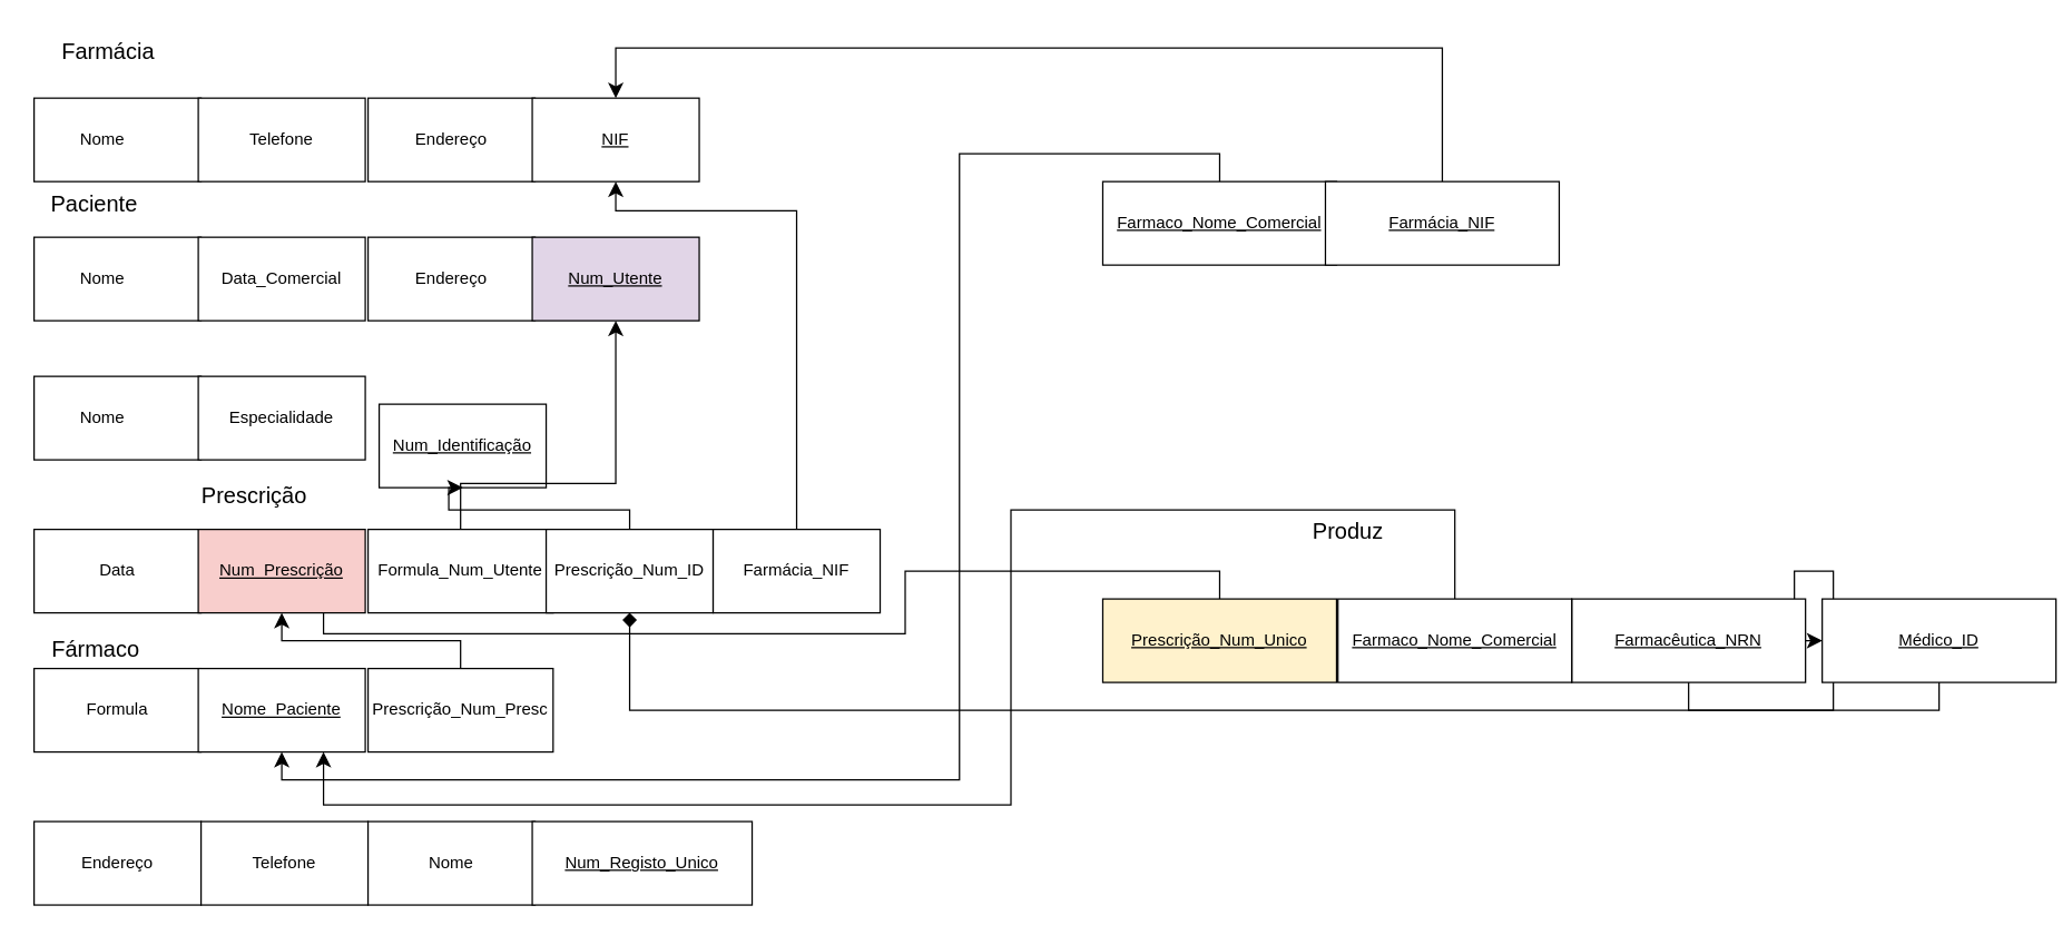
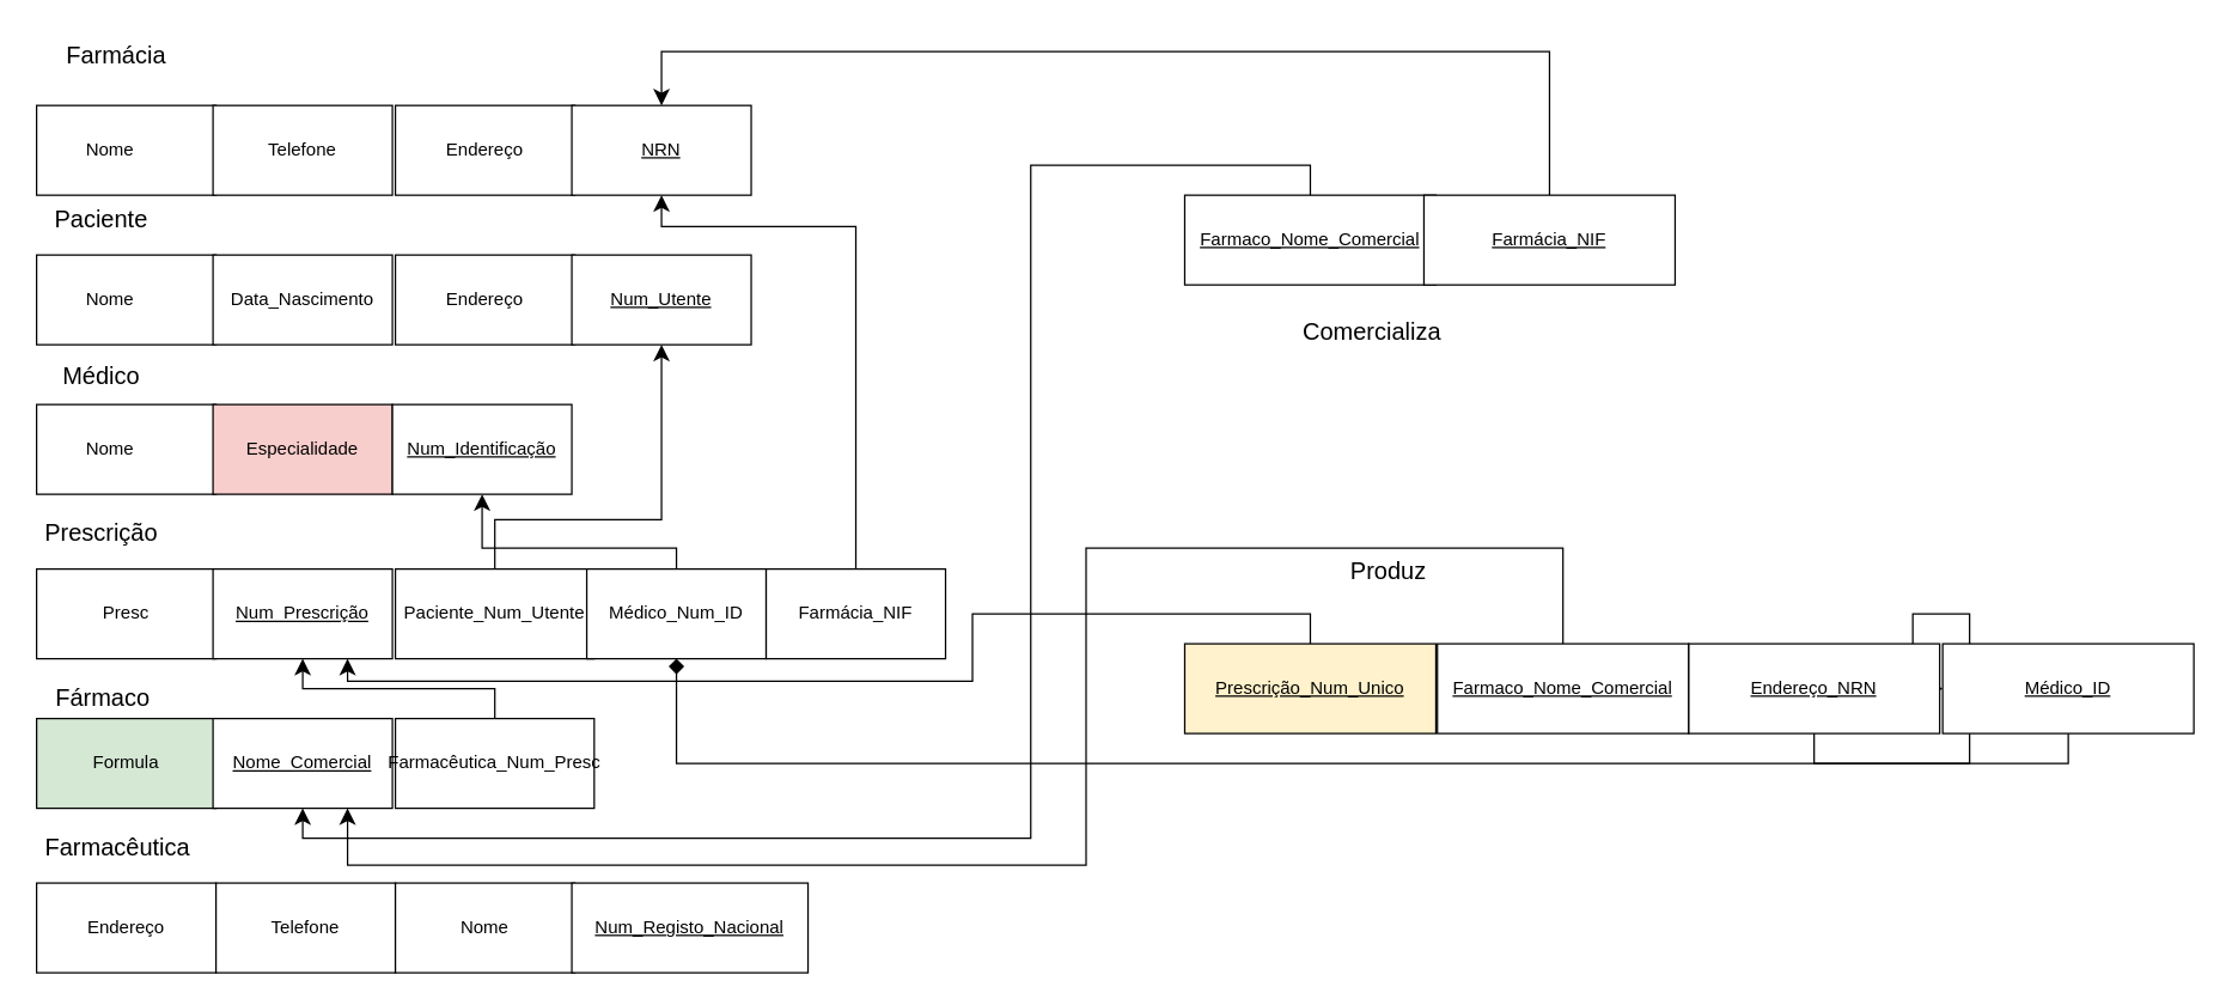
- <mxCell id="5" value="&lt;u&gt;NIF&lt;/u&gt;" style="rounded=0;whiteSpace=wrap;html=1;" vertex="1" parent="1"><mxGeometry x="382" y="70" width="120" height="60" as="geometry" /></mxCell>
+ <mxCell id="5" value="&lt;u&gt;NRN&lt;/u&gt;" style="rounded=0;whiteSpace=wrap;html=1;" vertex="1" parent="1"><mxGeometry x="382" y="70" width="120" height="60" as="geometry" /></mxCell>
- <mxCell id="7" value="Data_Comercial" style="rounded=0;whiteSpace=wrap;html=1;" vertex="1" parent="1"><mxGeometry x="142" y="170" width="120" height="60" as="geometry" /></mxCell>
+ <mxCell id="7" value="Data_Nascimento" style="rounded=0;whiteSpace=wrap;html=1;" vertex="1" parent="1"><mxGeometry x="142" y="170" width="120" height="60" as="geometry" /></mxCell>
- <mxCell id="9" value="&lt;u&gt;Num_Utente&lt;/u&gt;" style="rounded=0;whiteSpace=wrap;html=1;fillColor=#e1d5e7;" vertex="1" parent="1"><mxGeometry x="382" y="170" width="120" height="60" as="geometry" /></mxCell>
+ <mxCell id="9" value="&lt;u&gt;Num_Utente&lt;/u&gt;" style="rounded=0;whiteSpace=wrap;html=1;" vertex="1" parent="1"><mxGeometry x="382" y="170" width="120" height="60" as="geometry" /></mxCell>
+ <mxCell id="36" value="Comercializa" style="text;html=1;align=center;verticalAlign=middle;resizable=0;points=[];autosize=1;strokeColor=none;fillColor=none;fontSize=16;" vertex="1" parent="1"><mxGeometry x="862" y="205" width="110" height="31" as="geometry" /></mxCell>
+ <mxCell id="21" value="Médico" style="text;html=1;align=center;verticalAlign=middle;resizable=0;points=[];autosize=1;strokeColor=none;fillColor=none;fontSize=16;" vertex="1" parent="1"><mxGeometry x="32" y="235" width="70" height="31" as="geometry" /></mxCell>
- <mxCell id="11" value="Especialidade" style="rounded=0;whiteSpace=wrap;html=1;" vertex="1" parent="1"><mxGeometry x="142" y="270" width="120" height="60" as="geometry" /></mxCell>
+ <mxCell id="11" value="Especialidade" style="rounded=0;whiteSpace=wrap;html=1;fillColor=#f8cecc;" vertex="1" parent="1"><mxGeometry x="142" y="270" width="120" height="60" as="geometry" /></mxCell>
- <mxCell id="12" value="&lt;u&gt;Num_Identificação&lt;/u&gt;" style="rounded=0;whiteSpace=wrap;html=1;" vertex="1" parent="1"><mxGeometry x="272" y="290" width="120" height="60" as="geometry" /></mxCell>
+ <mxCell id="12" value="&lt;u&gt;Num_Identificação&lt;/u&gt;" style="rounded=0;whiteSpace=wrap;html=1;" vertex="1" parent="1"><mxGeometry x="262" y="270" width="120" height="60" as="geometry" /></mxCell>
- <mxCell id="22" value="Prescrição" style="text;html=1;align=center;verticalAlign=middle;resizable=0;points=[];autosize=1;strokeColor=none;fillColor=none;fontSize=16;" vertex="1" parent="1"><mxGeometry x="135" y="340" width="94" height="31" as="geometry" /></mxCell>
+ <mxCell id="22" value="Prescrição" style="text;html=1;align=center;verticalAlign=middle;resizable=0;points=[];autosize=1;strokeColor=none;fillColor=none;fontSize=16;" vertex="1" parent="1"><mxGeometry x="20" y="340" width="94" height="31" as="geometry" /></mxCell>
- <mxCell id="41" value="Produz" style="text;html=1;align=center;verticalAlign=middle;resizable=0;points=[];autosize=1;strokeColor=none;fillColor=none;fontSize=16;" vertex="1" parent="1"><mxGeometry x="933" y="365" width="69" height="31" as="geometry" /></mxCell>
+ <mxCell id="41" value="Produz" style="text;html=1;align=center;verticalAlign=middle;resizable=0;points=[];autosize=1;strokeColor=none;fillColor=none;fontSize=16;" vertex="1" parent="1"><mxGeometry x="893" y="365" width="69" height="31" as="geometry" /></mxCell>
- <mxCell id="13" value="Data" style="rounded=0;whiteSpace=wrap;html=1;" vertex="1" parent="1"><mxGeometry x="24" y="380" width="120" height="60" as="geometry" /></mxCell>
+ <mxCell id="13" value="Presc" style="rounded=0;whiteSpace=wrap;html=1;" vertex="1" parent="1"><mxGeometry x="24" y="380" width="120" height="60" as="geometry" /></mxCell>
- <mxCell id="14" value="&lt;u&gt;Num_Prescrição&lt;/u&gt;" style="rounded=0;whiteSpace=wrap;html=1;fillColor=#f8cecc;" vertex="1" parent="1"><mxGeometry x="142" y="380" width="120" height="60" as="geometry" /></mxCell>
+ <mxCell id="14" value="&lt;u&gt;Num_Prescrição&lt;/u&gt;" style="rounded=0;whiteSpace=wrap;html=1;" vertex="1" parent="1"><mxGeometry x="142" y="380" width="120" height="60" as="geometry" /></mxCell>
- <mxCell id="16" value="Formula_Num_Utente" style="rounded=0;whiteSpace=wrap;html=1;" vertex="1" parent="1"><mxGeometry x="264" y="380" width="133" height="60" as="geometry" /></mxCell>
+ <mxCell id="16" value="Paciente_Num_Utente" style="rounded=0;whiteSpace=wrap;html=1;" vertex="1" parent="1"><mxGeometry x="264" y="380" width="133" height="60" as="geometry" /></mxCell>
- <mxCell id="18" value="Prescrição_Num_ID" style="rounded=0;whiteSpace=wrap;html=1;" vertex="1" parent="1"><mxGeometry x="392" y="380" width="120" height="60" as="geometry" /></mxCell>
+ <mxCell id="18" value="Médico_Num_ID" style="rounded=0;whiteSpace=wrap;html=1;" vertex="1" parent="1"><mxGeometry x="392" y="380" width="120" height="60" as="geometry" /></mxCell>
- <mxCell id="42" style="edgeStyle=orthogonalEdgeStyle;rounded=0;orthogonalLoop=1;jettySize=auto;html=1;exitX=0.5;exitY=0;exitDx=0;exitDy=0;entryX=0.75;entryY=1;entryDx=0;entryDy=0;fontSize=12;startSize=8;endSize=8;endArrow=none;" edge="1" parent="1" source="43" target="14"><mxGeometry relative="1" as="geometry"><Array as="points"><mxPoint x="876" y="410" /><mxPoint x="650" y="410" /><mxPoint x="650" y="455" /><mxPoint x="232" y="455" /></Array></mxGeometry></mxCell>
+ <mxCell id="42" style="edgeStyle=orthogonalEdgeStyle;rounded=0;orthogonalLoop=1;jettySize=auto;html=1;exitX=0.5;exitY=0;exitDx=0;exitDy=0;entryX=0.75;entryY=1;entryDx=0;entryDy=0;fontSize=12;startSize=8;endSize=8;" edge="1" parent="1" source="43" target="14"><mxGeometry relative="1" as="geometry"><Array as="points"><mxPoint x="876" y="410" /><mxPoint x="650" y="410" /><mxPoint x="650" y="455" /><mxPoint x="232" y="455" /></Array></mxGeometry></mxCell>
- <mxCell id="45" value="&lt;u&gt;Farmacêutica_NRN&lt;/u&gt;" style="rounded=0;whiteSpace=wrap;html=1;" vertex="1" parent="1"><mxGeometry x="1129" y="430" width="168" height="60" as="geometry" /></mxCell>
+ <mxCell id="45" value="&lt;u&gt;Endereço_NRN&lt;/u&gt;" style="rounded=0;whiteSpace=wrap;html=1;" vertex="1" parent="1"><mxGeometry x="1129" y="430" width="168" height="60" as="geometry" /></mxCell>
- <mxCell id="49" value="&lt;u&gt;Médico_ID&lt;/u&gt;" style="rounded=0;whiteSpace=wrap;html=1;" vertex="1" parent="1"><mxGeometry x="1309" y="430" width="168" height="60" as="geometry" /></mxCell>
+ <mxCell id="49" value="&lt;u&gt;Médico_ID&lt;/u&gt;" style="rounded=0;whiteSpace=wrap;html=1;" vertex="1" parent="1"><mxGeometry x="1299" y="430" width="168" height="60" as="geometry" /></mxCell>
- <mxCell id="26" value="Formula" style="rounded=0;whiteSpace=wrap;html=1;" vertex="1" parent="1"><mxGeometry x="24" y="480" width="120" height="60" as="geometry" /></mxCell>
+ <mxCell id="26" value="Formula" style="rounded=0;whiteSpace=wrap;html=1;fillColor=#d5e8d4;" vertex="1" parent="1"><mxGeometry x="24" y="480" width="120" height="60" as="geometry" /></mxCell>
- <mxCell id="27" value="&lt;u&gt;Nome_Paciente&lt;/u&gt;" style="rounded=0;whiteSpace=wrap;html=1;" vertex="1" parent="1"><mxGeometry x="142" y="480" width="120" height="60" as="geometry" /></mxCell>
+ <mxCell id="27" value="&lt;u&gt;Nome_Comercial&lt;/u&gt;" style="rounded=0;whiteSpace=wrap;html=1;" vertex="1" parent="1"><mxGeometry x="142" y="480" width="120" height="60" as="geometry" /></mxCell>
- <mxCell id="29" value="Prescrição_Num_Presc" style="rounded=0;whiteSpace=wrap;html=1;" vertex="1" parent="1"><mxGeometry x="264" y="480" width="133" height="60" as="geometry" /></mxCell>
+ <mxCell id="29" value="Farmacêutica_Num_Presc" style="rounded=0;whiteSpace=wrap;html=1;" vertex="1" parent="1"><mxGeometry x="264" y="480" width="133" height="60" as="geometry" /></mxCell>
+ <mxCell id="31" value="Farmac&lt;span style=&quot;background-color: initial;&quot;&gt;êutica&lt;/span&gt;" style="text;html=1;align=center;verticalAlign=middle;resizable=0;points=[];autosize=1;strokeColor=none;fillColor=none;fontSize=16;" vertex="1" parent="1"><mxGeometry x="20" y="550" width="115" height="31" as="geometry" /></mxCell>
- <mxCell id="35" value="&lt;u&gt;Num_Registo_Unico&lt;/u&gt;" style="rounded=0;whiteSpace=wrap;html=1;" vertex="1" parent="1"><mxGeometry x="382" y="590" width="158" height="60" as="geometry" /></mxCell>
+ <mxCell id="35" value="&lt;u&gt;Num_Registo_Nacional&lt;/u&gt;" style="rounded=0;whiteSpace=wrap;html=1;" vertex="1" parent="1"><mxGeometry x="382" y="590" width="158" height="60" as="geometry" /></mxCell>
